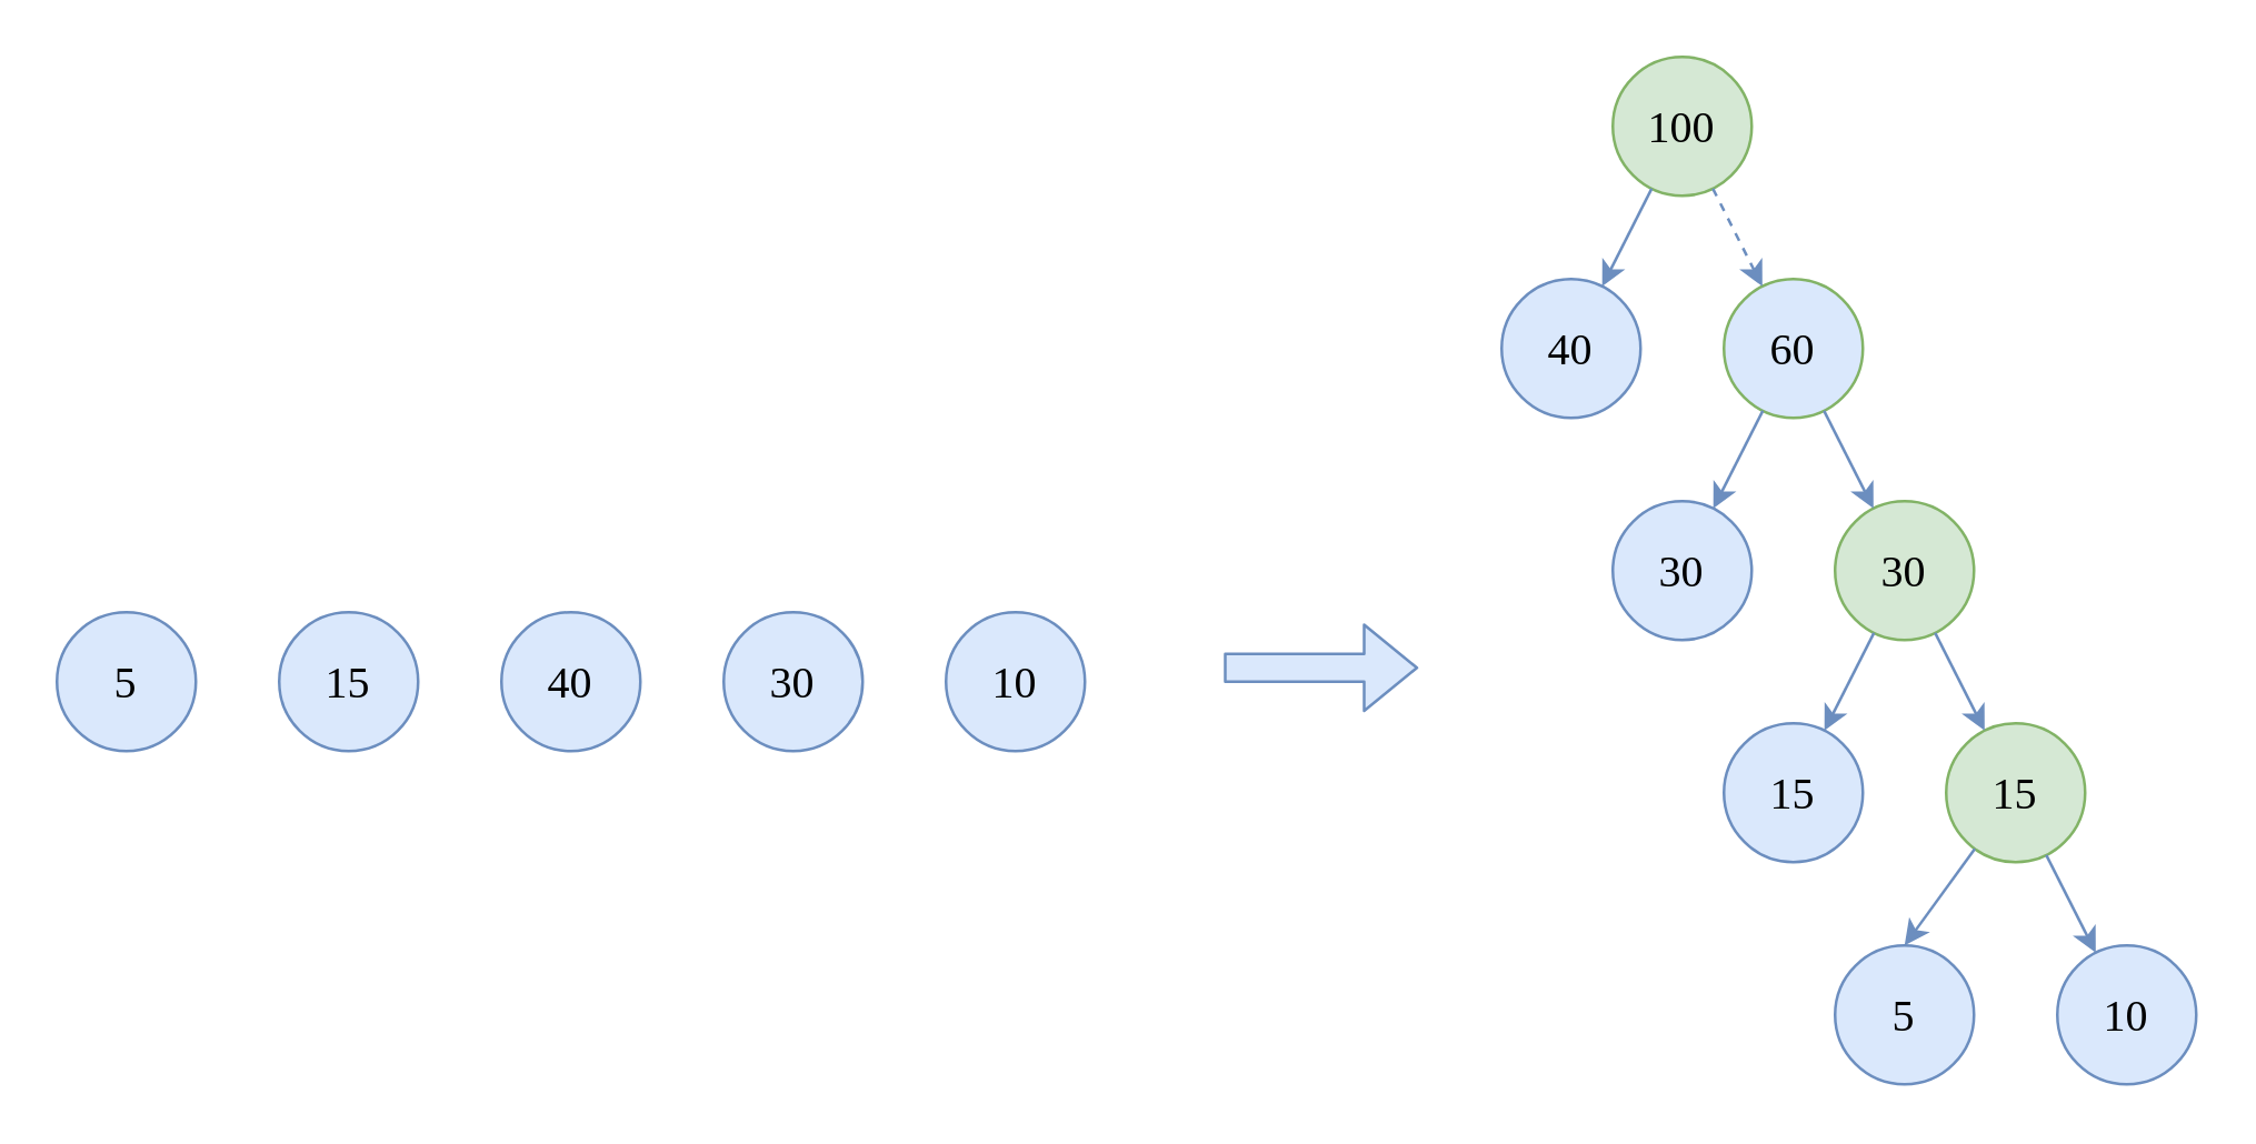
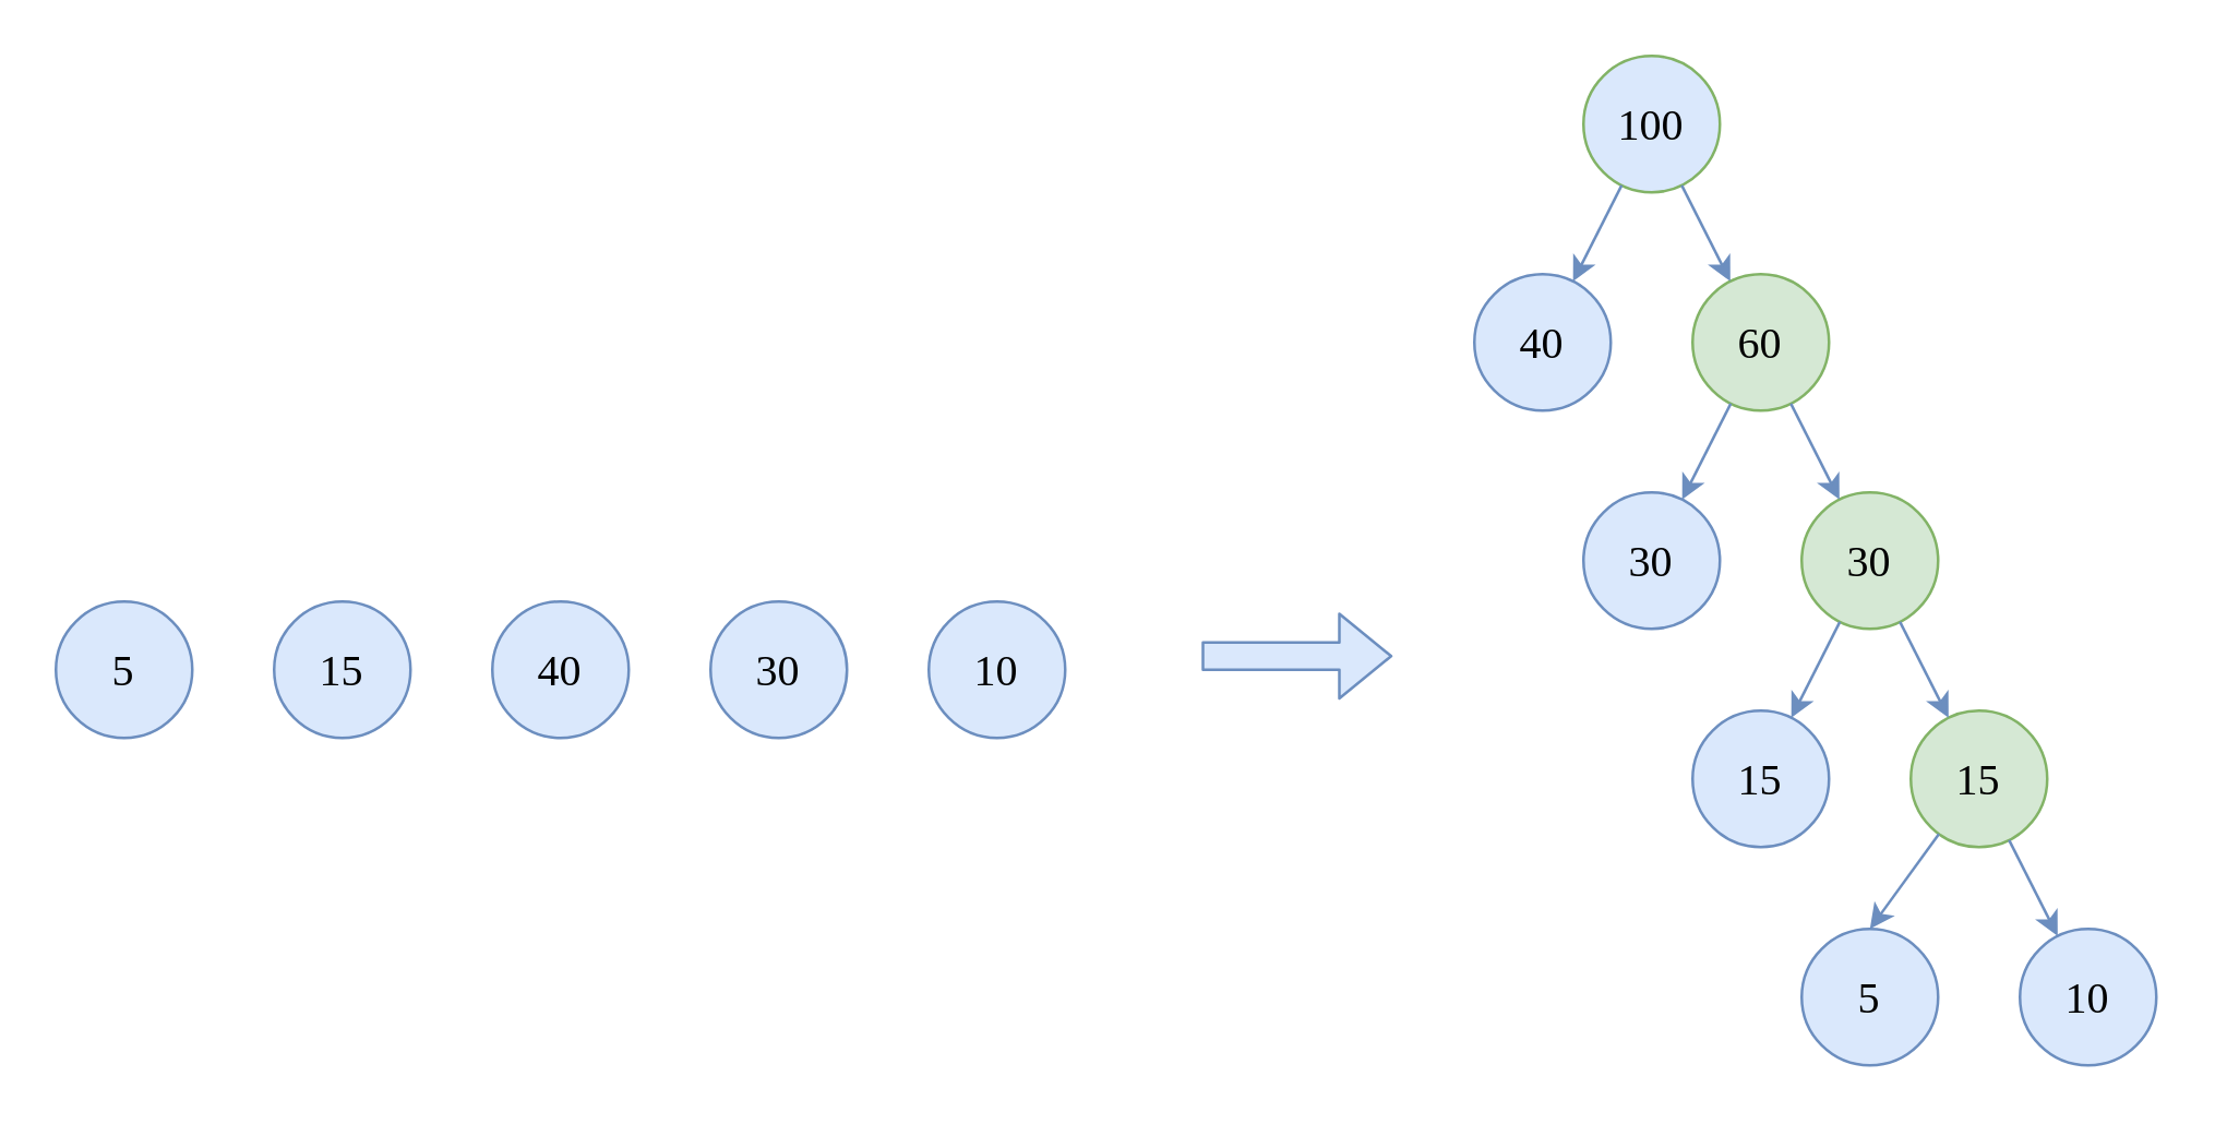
- <mxCell id="7" value="100" style="ellipse;whiteSpace=wrap;html=1;aspect=fixed;rounded=1;shadow=0;strokeColor=#82b366;strokeWidth=1;fontFamily=Ubuntu;fontSize=16;fontStyle=0;fillColor=#d5e8d4;" vertex="1" parent="1"><mxGeometry x="580" y="20" width="50" height="50" as="geometry" /></mxCell>
+ <mxCell id="7" value="100" style="ellipse;whiteSpace=wrap;html=1;aspect=fixed;rounded=1;shadow=0;strokeColor=#82b366;strokeWidth=1;fontFamily=Ubuntu;fontSize=16;fontStyle=0;fillColor=#dae8fc;" vertex="1" parent="1"><mxGeometry x="580" y="20" width="50" height="50" as="geometry" /></mxCell>
- <mxCell id="22" value="" style="endArrow=classic;html=1;rounded=1;shadow=0;strokeColor=#6c8ebf;strokeWidth=1;fontFamily=Ubuntu;fontSize=14;fontStyle=0;fillColor=#dae8fc;dashed=1;" edge="1" parent="1" source="7" target="8"><mxGeometry width="50" height="50" relative="1" as="geometry"><mxPoint x="430" y="270" as="sourcePoint" /><mxPoint x="480" y="220" as="targetPoint" /></mxGeometry></mxCell>
+ <mxCell id="22" value="" style="endArrow=classic;html=1;rounded=1;shadow=0;strokeColor=#6c8ebf;strokeWidth=1;fontFamily=Ubuntu;fontSize=14;fontStyle=0;fillColor=#dae8fc;" edge="1" parent="1" source="7" target="8"><mxGeometry width="50" height="50" relative="1" as="geometry"><mxPoint x="430" y="270" as="sourcePoint" /><mxPoint x="480" y="220" as="targetPoint" /></mxGeometry></mxCell>
- <mxCell id="8" value="60" style="ellipse;whiteSpace=wrap;html=1;aspect=fixed;rounded=1;shadow=0;strokeColor=#82b366;strokeWidth=1;fontFamily=Ubuntu;fontSize=16;fontStyle=0;fillColor=#dae8fc;" vertex="1" parent="1"><mxGeometry x="620" y="100" width="50" height="50" as="geometry" /></mxCell>
+ <mxCell id="8" value="60" style="ellipse;whiteSpace=wrap;html=1;aspect=fixed;rounded=1;shadow=0;strokeColor=#82b366;strokeWidth=1;fontFamily=Ubuntu;fontSize=16;fontStyle=0;fillColor=#d5e8d4;" vertex="1" parent="1"><mxGeometry x="620" y="100" width="50" height="50" as="geometry" /></mxCell>
